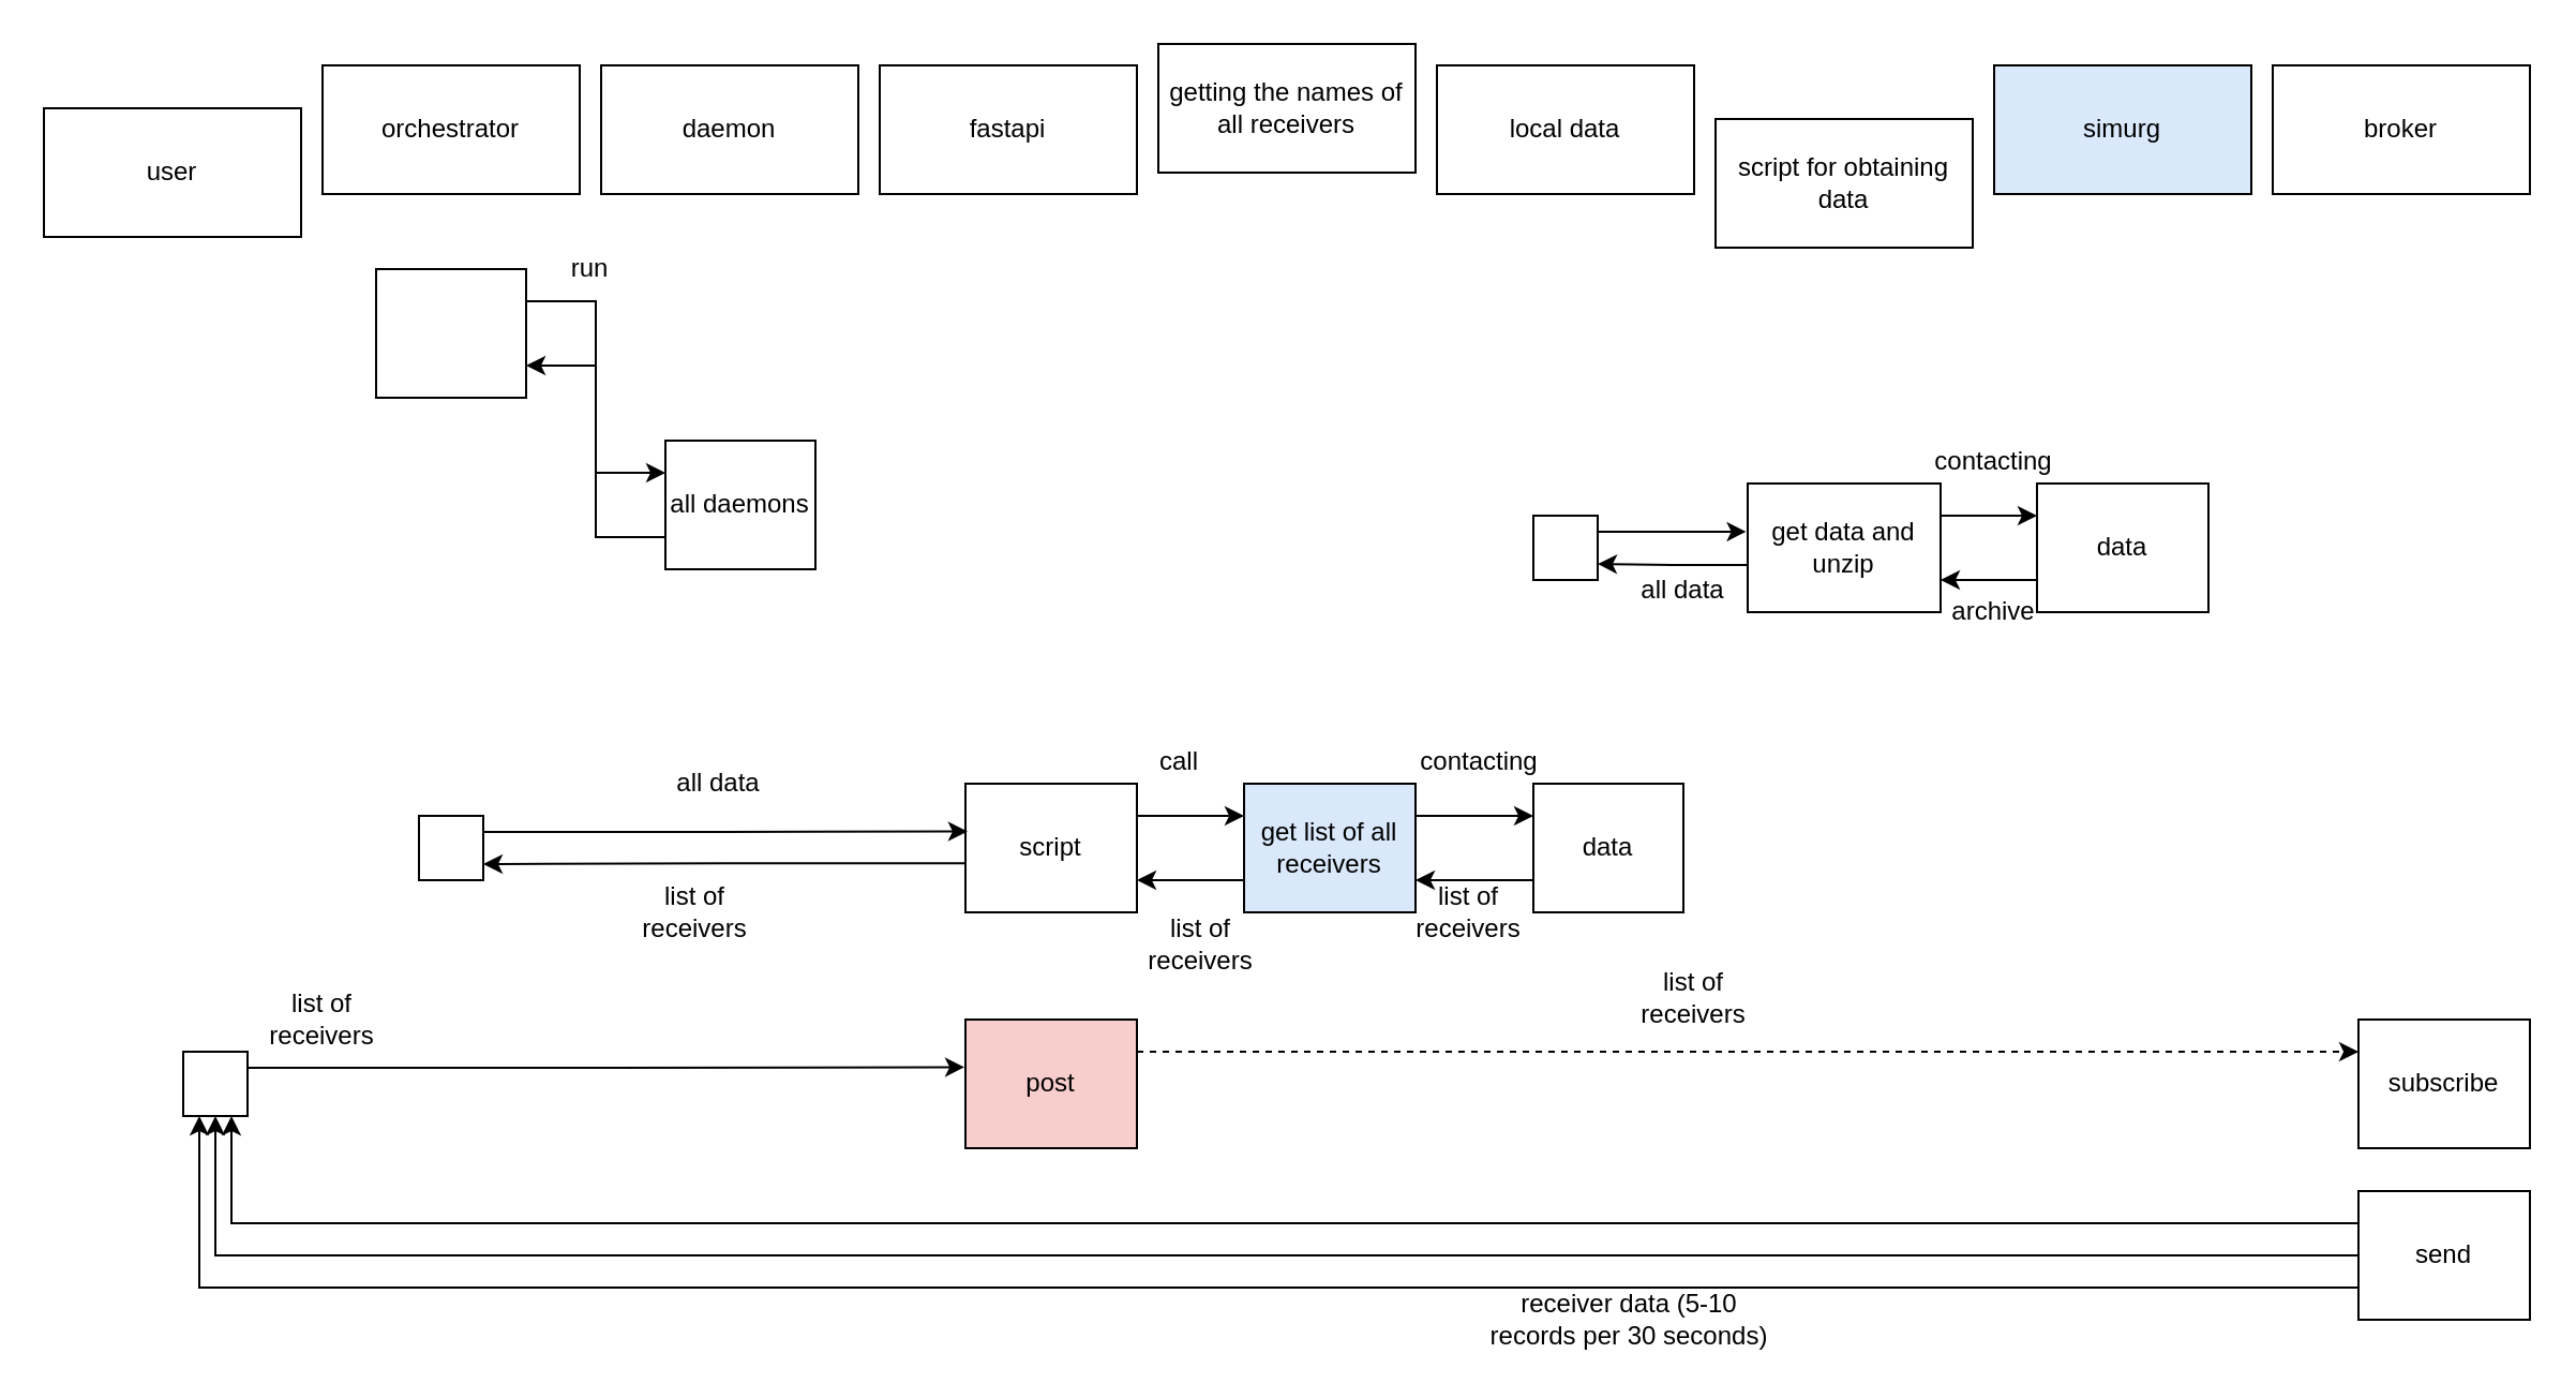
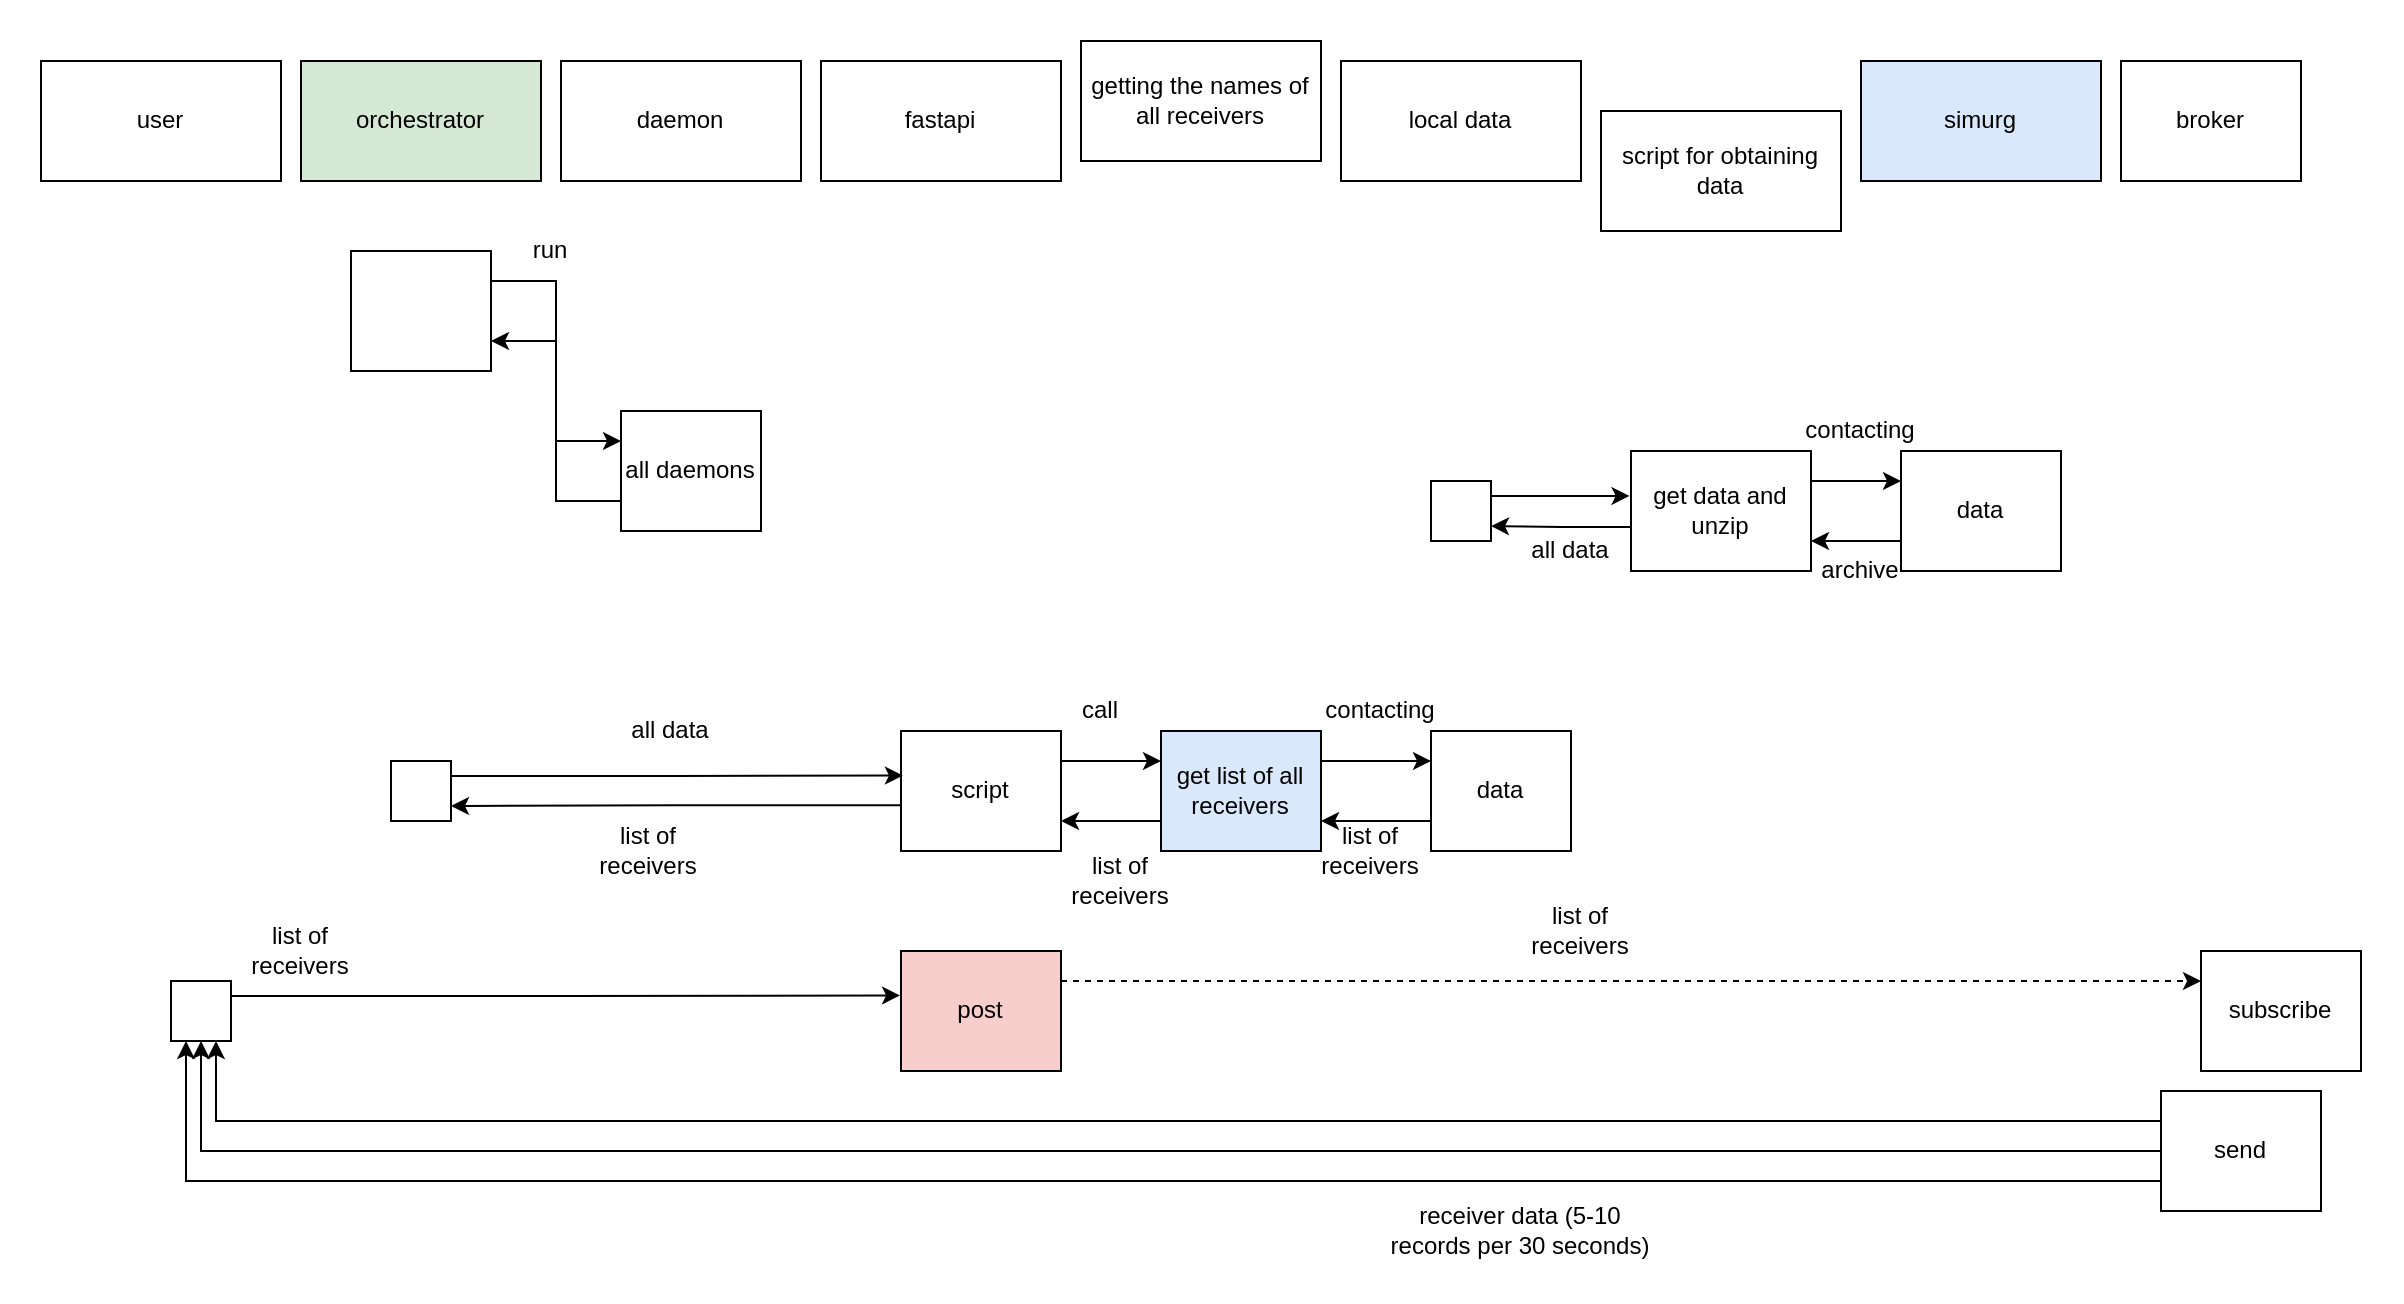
- <mxCell id="46" value="&lt;div&gt;&lt;span style=&quot;background-color: initial;&quot;&gt;orchestrator&lt;/span&gt;&lt;br&gt;&lt;/div&gt;" style="rounded=0;whiteSpace=wrap;html=1;" vertex="1" parent="1"><mxGeometry x="150" y="30" width="120" height="60" as="geometry" /></mxCell>
+ <mxCell id="46" value="&lt;div&gt;&lt;span style=&quot;background-color: initial;&quot;&gt;orchestrator&lt;/span&gt;&lt;br&gt;&lt;/div&gt;" style="rounded=0;whiteSpace=wrap;html=1;fillColor=#d5e8d4;" vertex="1" parent="1"><mxGeometry x="150" y="30" width="120" height="60" as="geometry" /></mxCell>
- <mxCell id="8" value="broker" style="rounded=0;whiteSpace=wrap;html=1;" parent="1" vertex="1"><mxGeometry x="1060" y="30" width="120" height="60" as="geometry" /></mxCell>
+ <mxCell id="8" value="broker" style="rounded=0;whiteSpace=wrap;html=1;" parent="1" vertex="1"><mxGeometry x="1060" y="30" width="90" height="60" as="geometry" /></mxCell>
- <mxCell id="2" value="user" style="rounded=0;whiteSpace=wrap;html=1;" parent="1" vertex="1"><mxGeometry x="20" y="50" width="120" height="60" as="geometry" /></mxCell>
+ <mxCell id="2" value="user" style="rounded=0;whiteSpace=wrap;html=1;" parent="1" vertex="1"><mxGeometry x="20" y="30" width="120" height="60" as="geometry" /></mxCell>
- <mxCell id="37" value="send" style="rounded=0;whiteSpace=wrap;html=1;" parent="1" vertex="1"><mxGeometry x="1100" y="555" width="80" height="60" as="geometry" /></mxCell>
+ <mxCell id="37" value="send" style="rounded=0;whiteSpace=wrap;html=1;" parent="1" vertex="1"><mxGeometry x="1080" y="545" width="80" height="60" as="geometry" /></mxCell>
